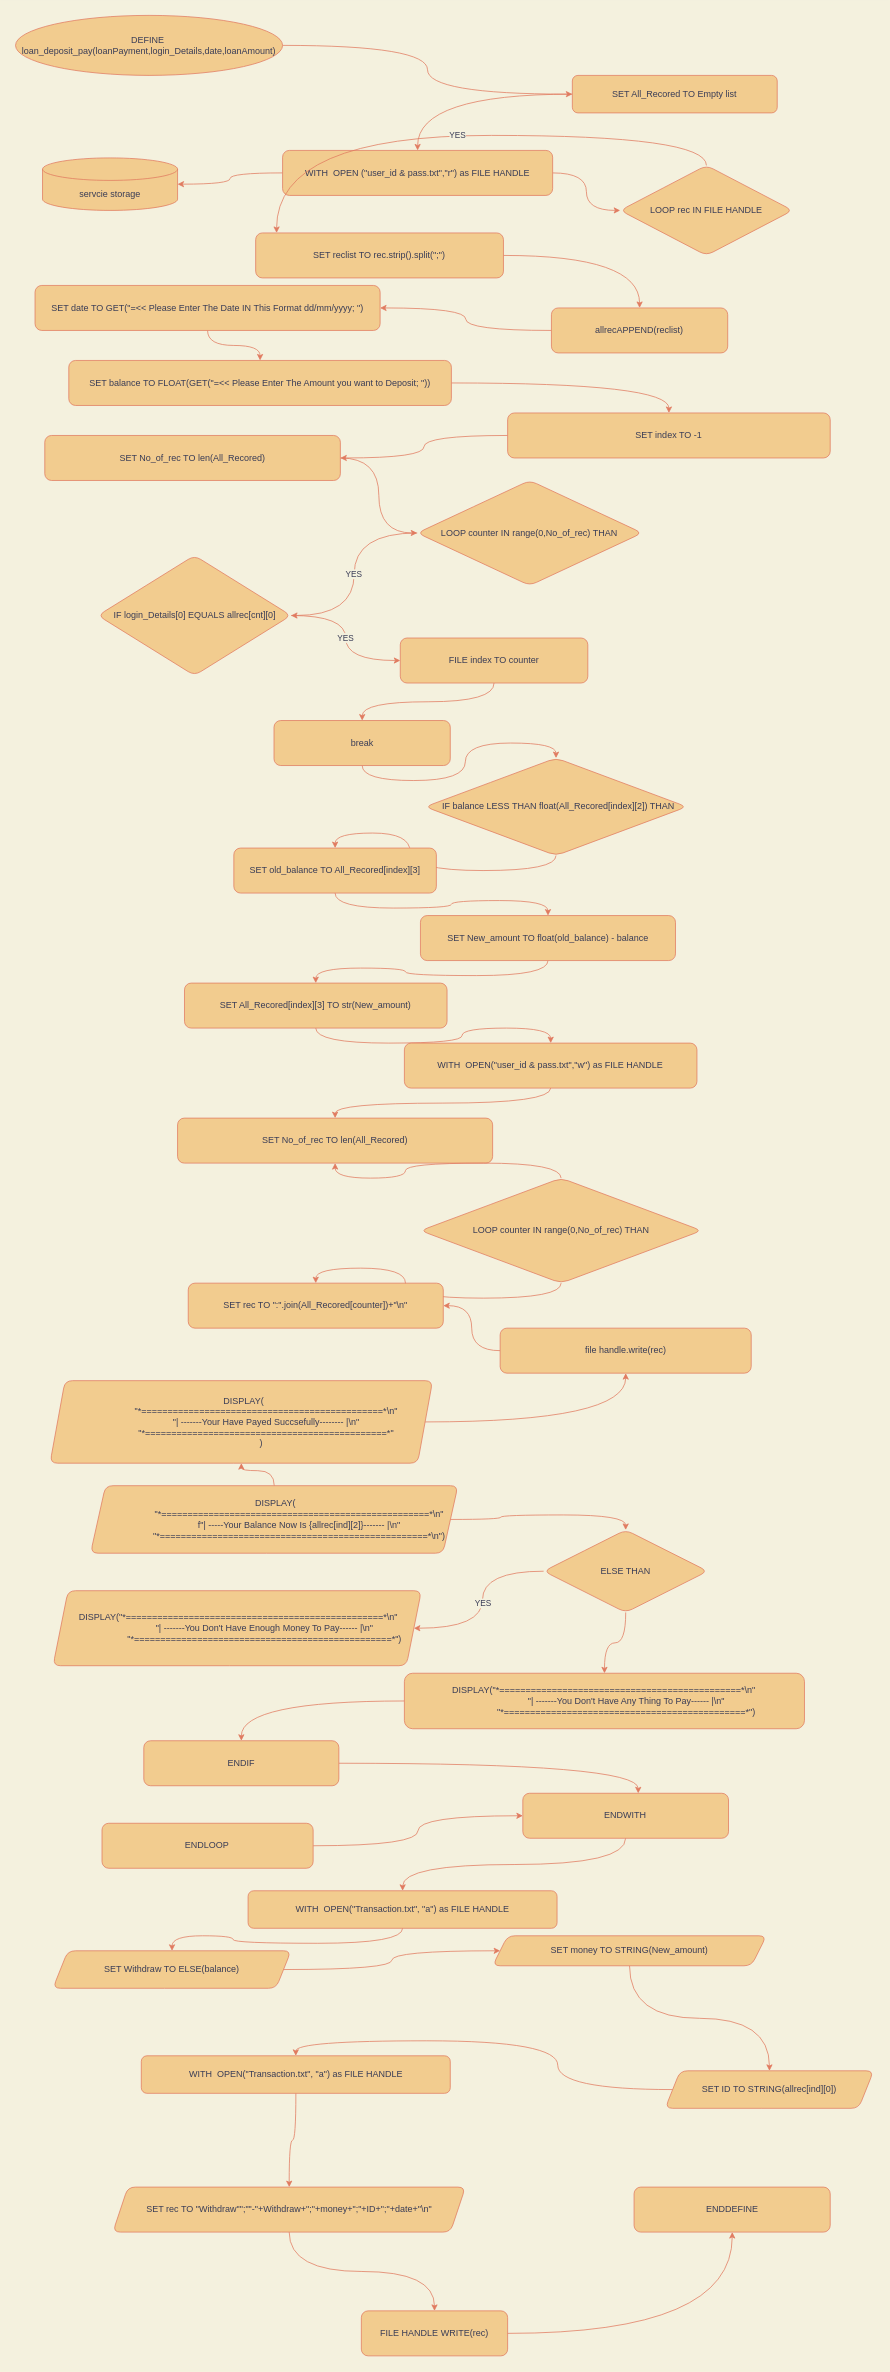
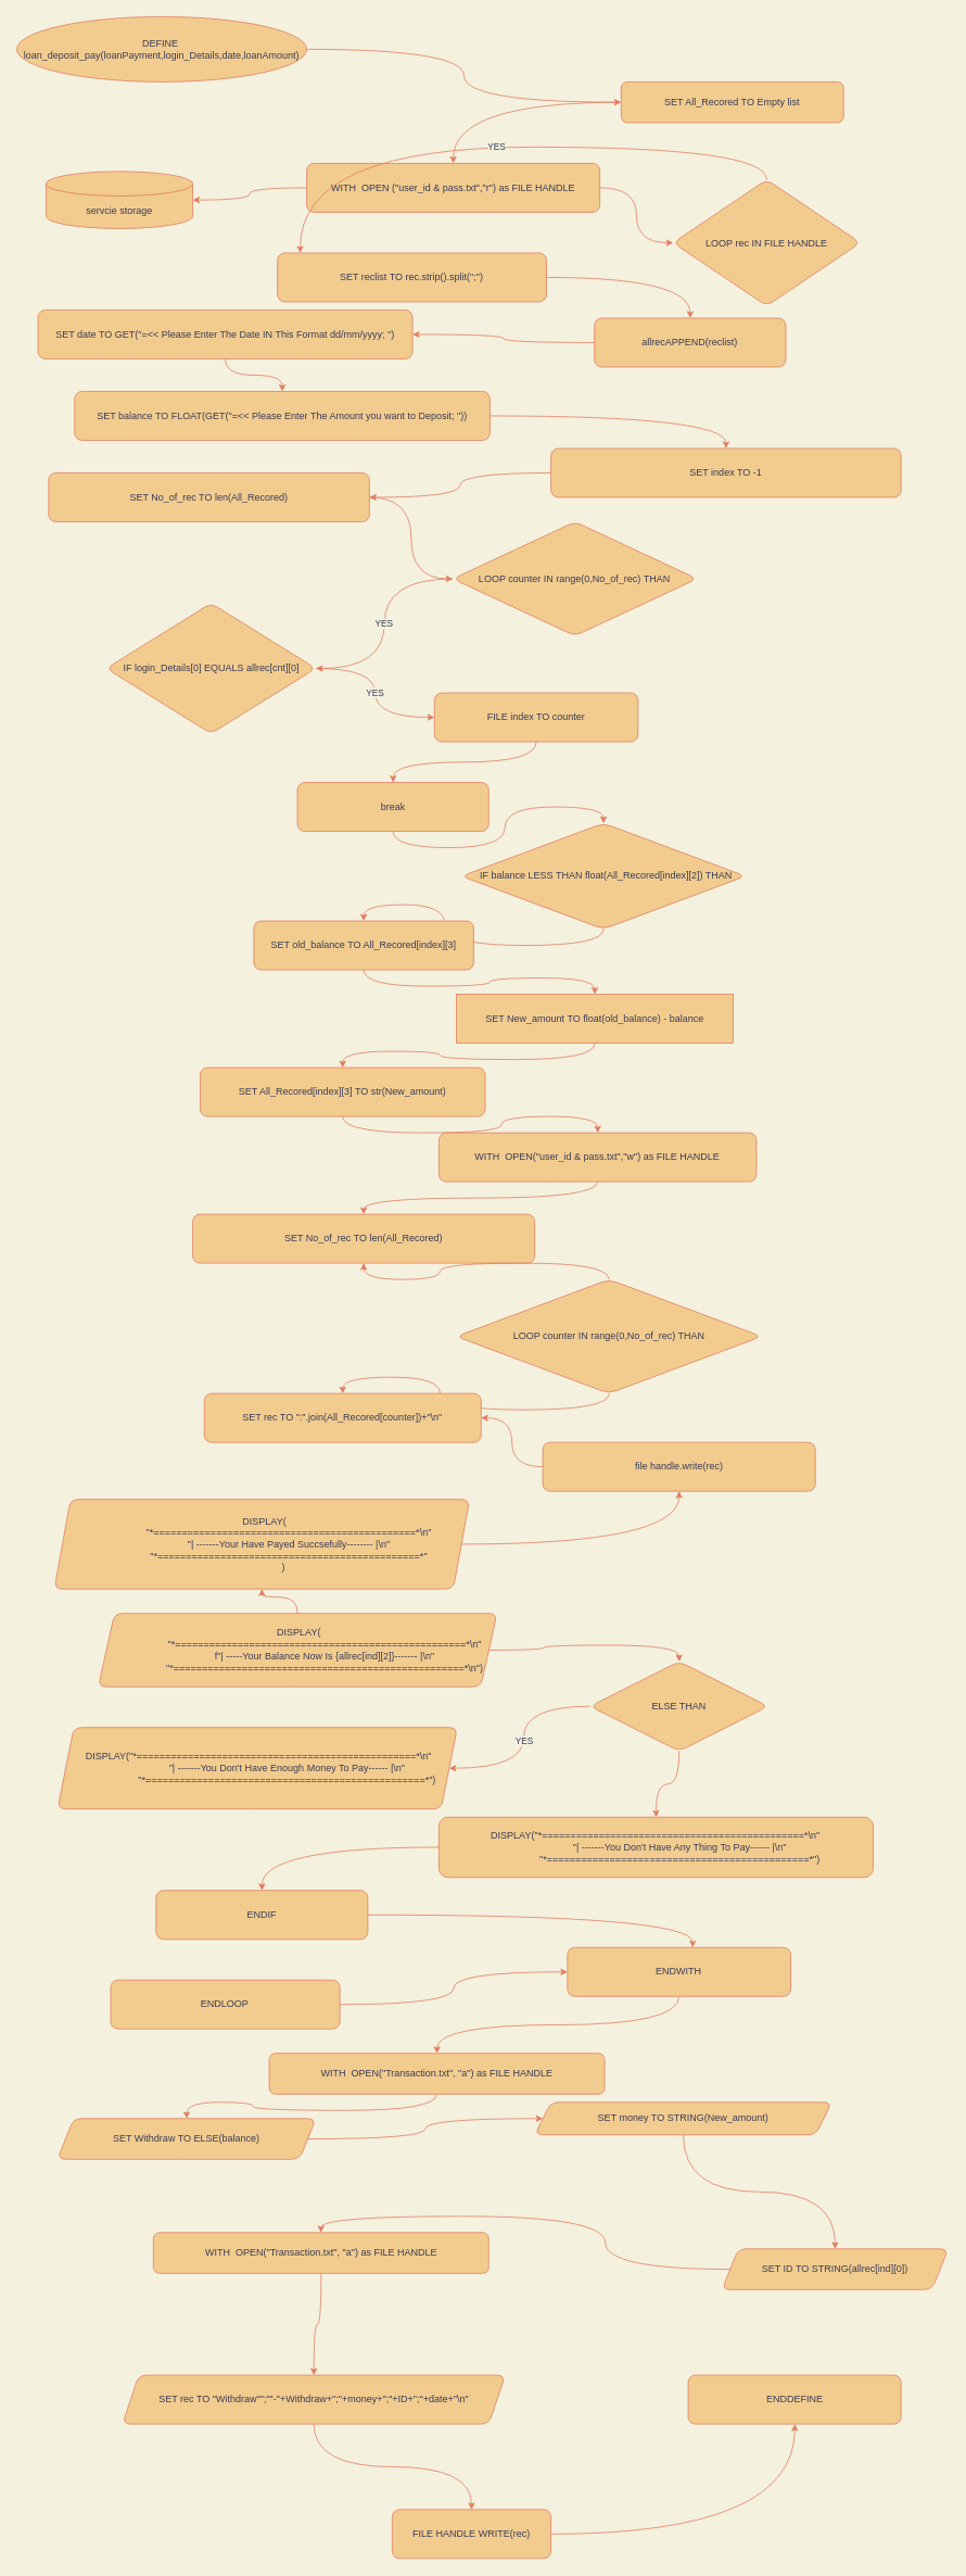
- <mxCell id="9" value="LOOP rec IN FILE HANDLE" style="rhombus;whiteSpace=wrap;html=1;fillColor=#F2CC8F;strokeColor=#E07A5F;fontColor=#393C56;rounded=1;" vertex="1" parent="1"><mxGeometry x="826" y="220" width="230" height="120" as="geometry" /></mxCell>
+ <mxCell id="9" value="LOOP rec IN FILE HANDLE" style="rhombus;whiteSpace=wrap;html=1;fillColor=#F2CC8F;strokeColor=#E07A5F;fontColor=#393C56;rounded=1;" vertex="1" parent="1"><mxGeometry x="826" y="220" width="230" height="155" as="geometry" /></mxCell>
- <mxCell id="13" value="allrecAPPEND(reclist)" style="whiteSpace=wrap;html=1;fillColor=#F2CC8F;strokeColor=#E07A5F;fontColor=#393C56;rounded=1;" vertex="1" parent="1"><mxGeometry x="734.37" y="410" width="235" height="60" as="geometry" /></mxCell>
+ <mxCell id="13" value="allrecAPPEND(reclist)" style="whiteSpace=wrap;html=1;fillColor=#F2CC8F;strokeColor=#E07A5F;fontColor=#393C56;rounded=1;" vertex="1" parent="1"><mxGeometry x="729.37" y="390" width="235" height="60" as="geometry" /></mxCell>
- <mxCell id="36" value="SET New_amount TO float(old_balance) - balance" style="whiteSpace=wrap;html=1;fillColor=#F2CC8F;strokeColor=#E07A5F;fontColor=#393C56;rounded=1;" vertex="1" parent="1"><mxGeometry x="559.76" y="1220" width="340" height="60" as="geometry" /></mxCell>
+ <mxCell id="36" value="SET New_amount TO float(old_balance) - balance" style="whiteSpace=wrap;html=1;fillColor=#F2CC8F;strokeColor=#E07A5F;fontColor=#393C56;rounded=0;" vertex="1" parent="1"><mxGeometry x="559.76" y="1220" width="340" height="60" as="geometry" /></mxCell>
